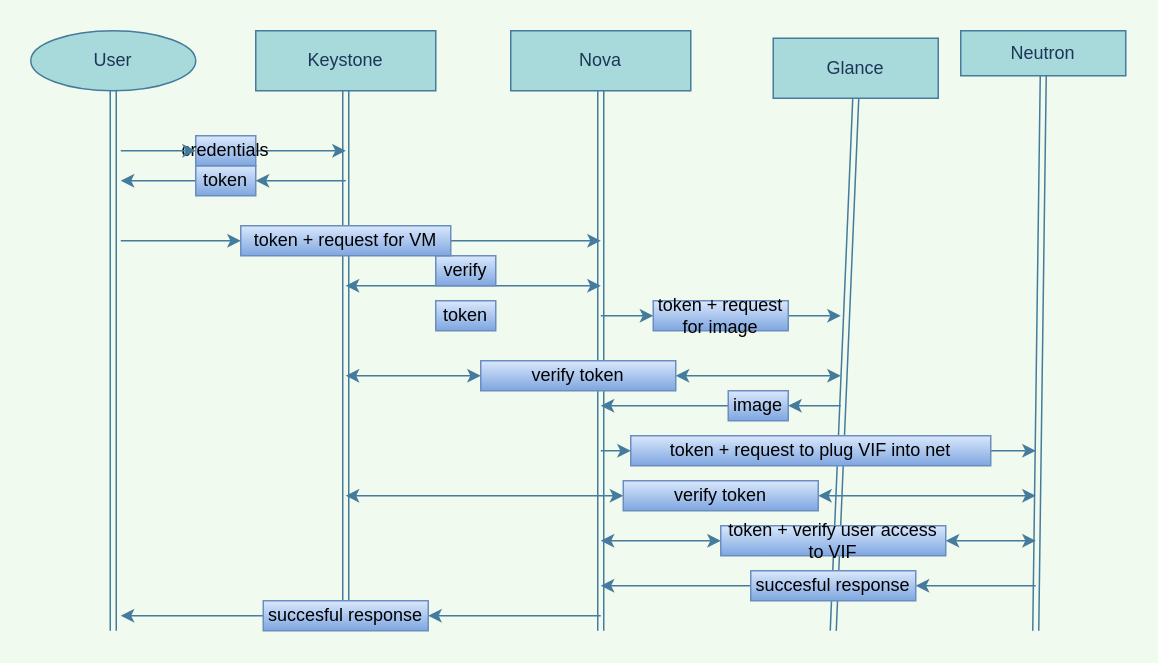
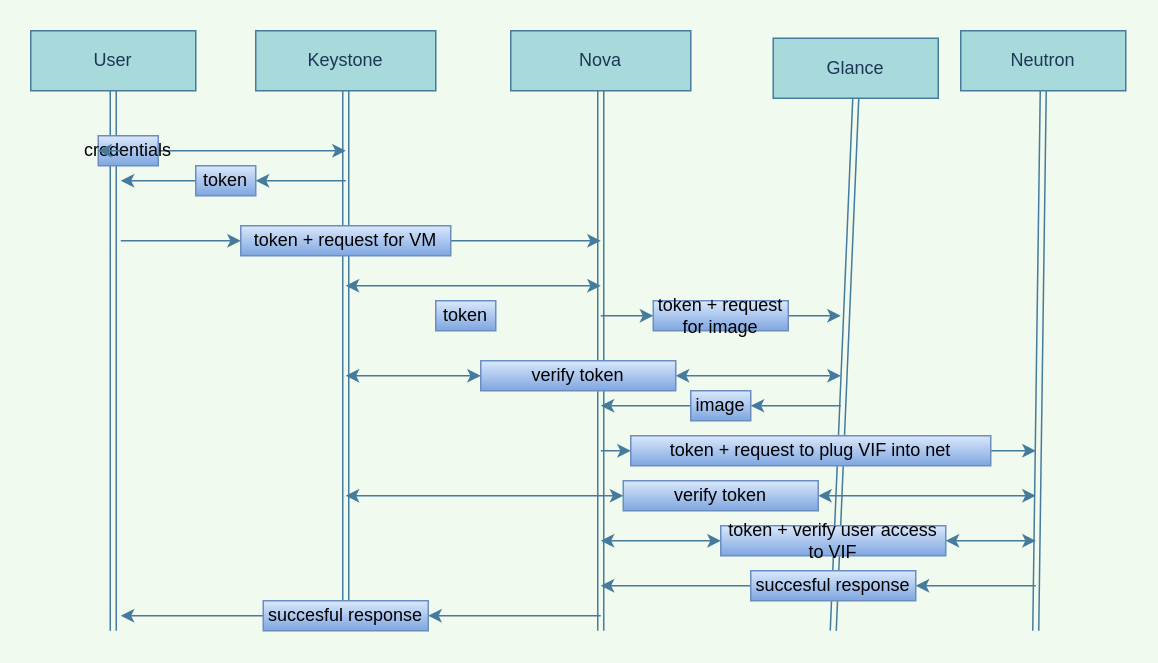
- <mxCell id="9" value="Neutron" style="rounded=0;whiteSpace=wrap;html=1;fillColor=#A8DADC;strokeColor=#457B9D;fontColor=#1D3557;" vertex="1" parent="1"><mxGeometry x="640" y="20" width="110" height="30" as="geometry" /></mxCell>
+ <mxCell id="9" value="Neutron" style="rounded=0;whiteSpace=wrap;html=1;fillColor=#A8DADC;strokeColor=#457B9D;fontColor=#1D3557;" vertex="1" parent="1"><mxGeometry x="640" y="20" width="110" height="40" as="geometry" /></mxCell>
- <mxCell id="2" value="User" style="ellipse;whiteSpace=wrap;html=1;fillColor=#A8DADC;strokeColor=#457B9D;fontColor=#1D3557;" vertex="1" parent="1"><mxGeometry x="20" y="20" width="110" height="40" as="geometry" /></mxCell>
+ <mxCell id="2" value="User" style="rounded=0;whiteSpace=wrap;html=1;fillColor=#A8DADC;strokeColor=#457B9D;fontColor=#1D3557;" vertex="1" parent="1"><mxGeometry x="20" y="20" width="110" height="40" as="geometry" /></mxCell>
- <mxCell id="33" value="credentials" style="text;html=1;strokeColor=#6c8ebf;fillColor=#dae8fc;align=center;verticalAlign=middle;whiteSpace=wrap;rounded=0;sketch=0;gradientColor=#7ea6e0;" vertex="1" parent="1"><mxGeometry x="130" y="90" width="40" height="20" as="geometry" /></mxCell>
+ <mxCell id="33" value="credentials" style="text;html=1;strokeColor=#6c8ebf;fillColor=#dae8fc;align=center;verticalAlign=middle;whiteSpace=wrap;rounded=0;sketch=0;gradientColor=#7ea6e0;" vertex="1" parent="1"><mxGeometry x="65" y="90" width="40" height="20" as="geometry" /></mxCell>
- <mxCell id="16" value="verify" style="text;html=1;strokeColor=#6c8ebf;fillColor=#dae8fc;align=center;verticalAlign=middle;whiteSpace=wrap;rounded=0;sketch=0;gradientColor=#7ea6e0;" vertex="1" parent="1"><mxGeometry x="290" y="170" width="40" height="20" as="geometry" /></mxCell>
- <mxCell id="37" value="image" style="text;html=1;strokeColor=#6c8ebf;fillColor=#dae8fc;align=center;verticalAlign=middle;whiteSpace=wrap;rounded=0;sketch=0;gradientColor=#7ea6e0;" vertex="1" parent="1"><mxGeometry x="485" y="260" width="40" height="20" as="geometry" /></mxCell>
+ <mxCell id="37" value="image" style="text;html=1;strokeColor=#6c8ebf;fillColor=#dae8fc;align=center;verticalAlign=middle;whiteSpace=wrap;rounded=0;sketch=0;gradientColor=#7ea6e0;" vertex="1" parent="1"><mxGeometry x="460" y="260" width="40" height="20" as="geometry" /></mxCell>
